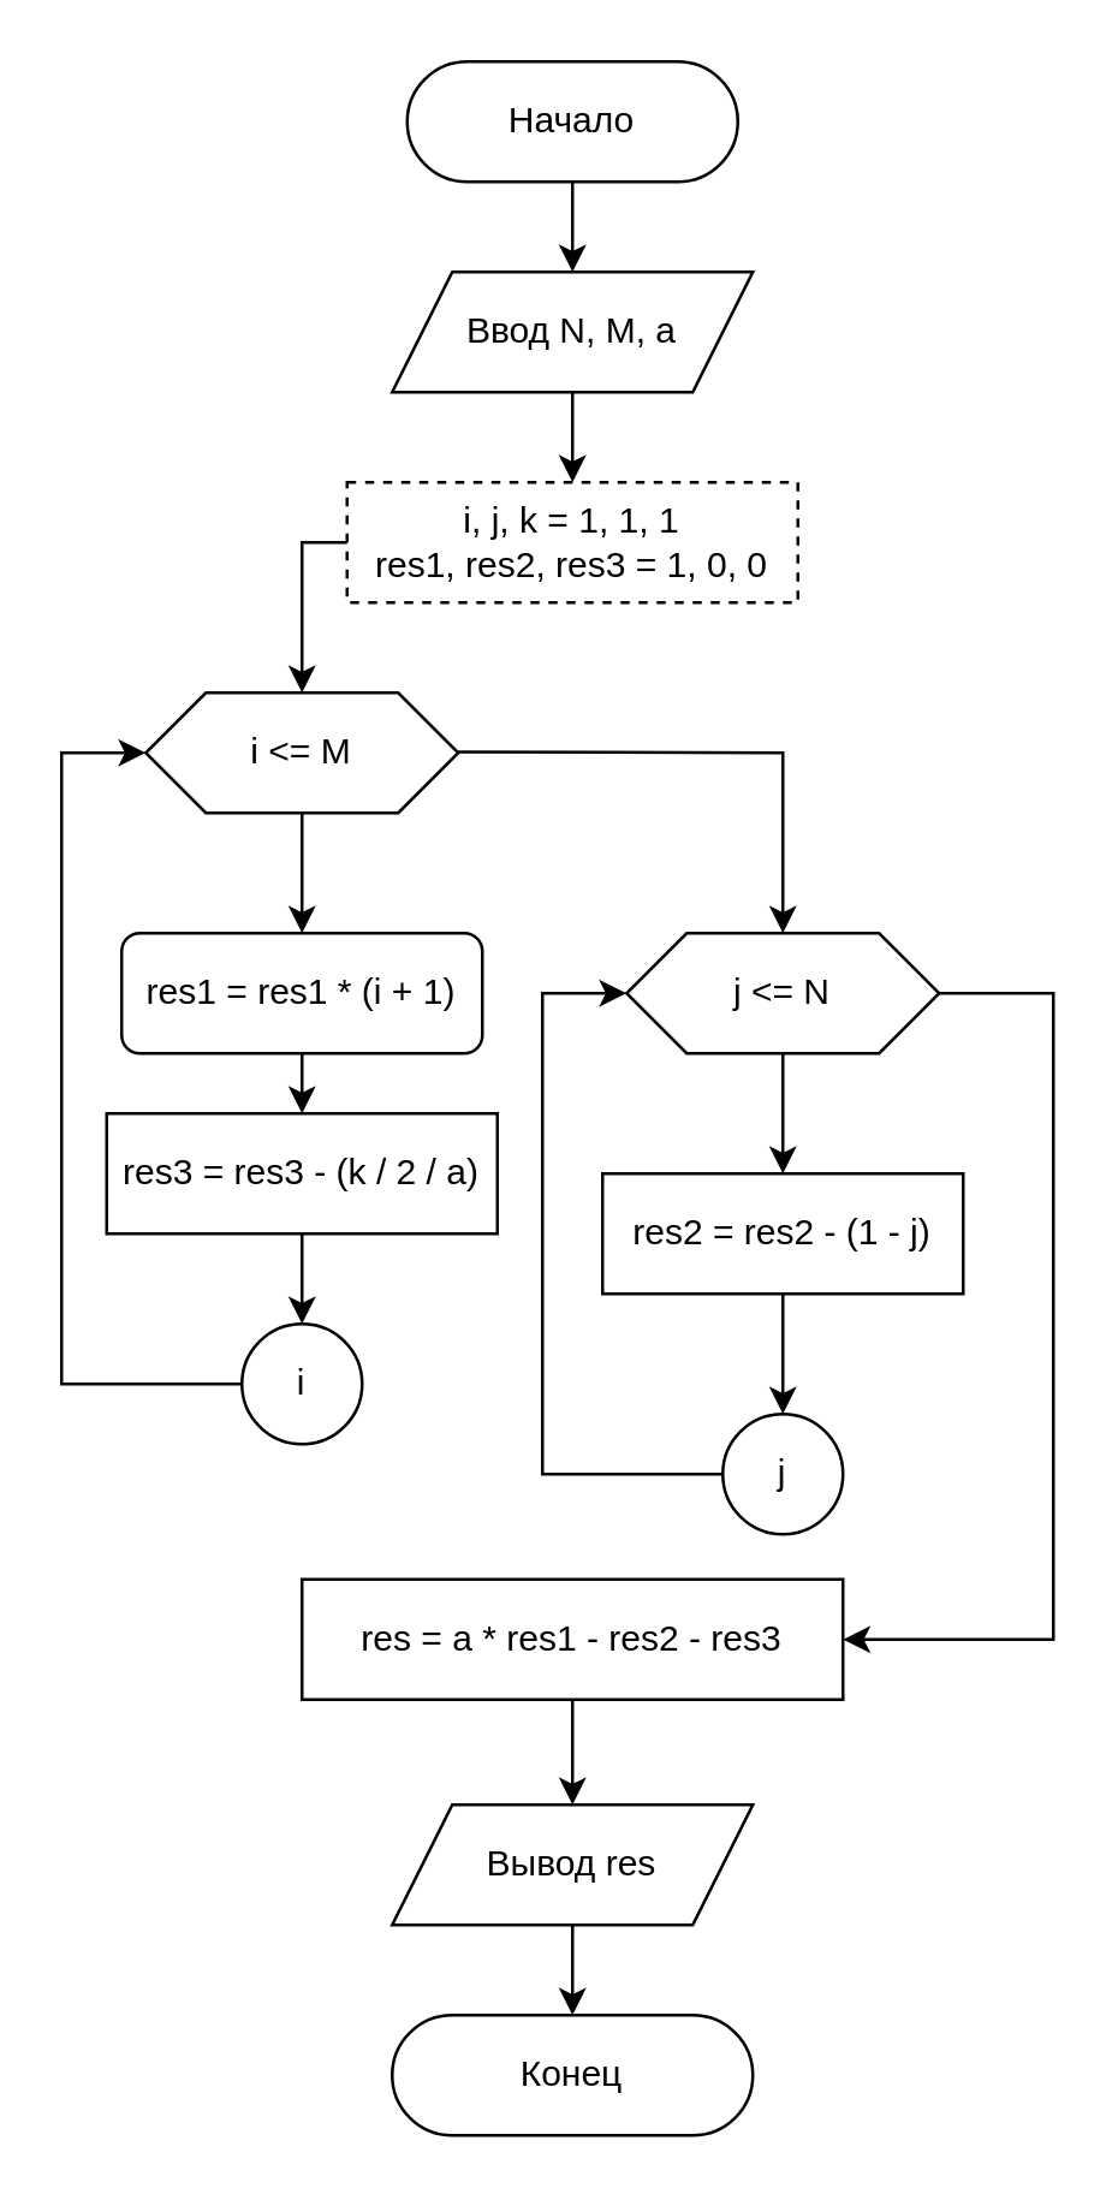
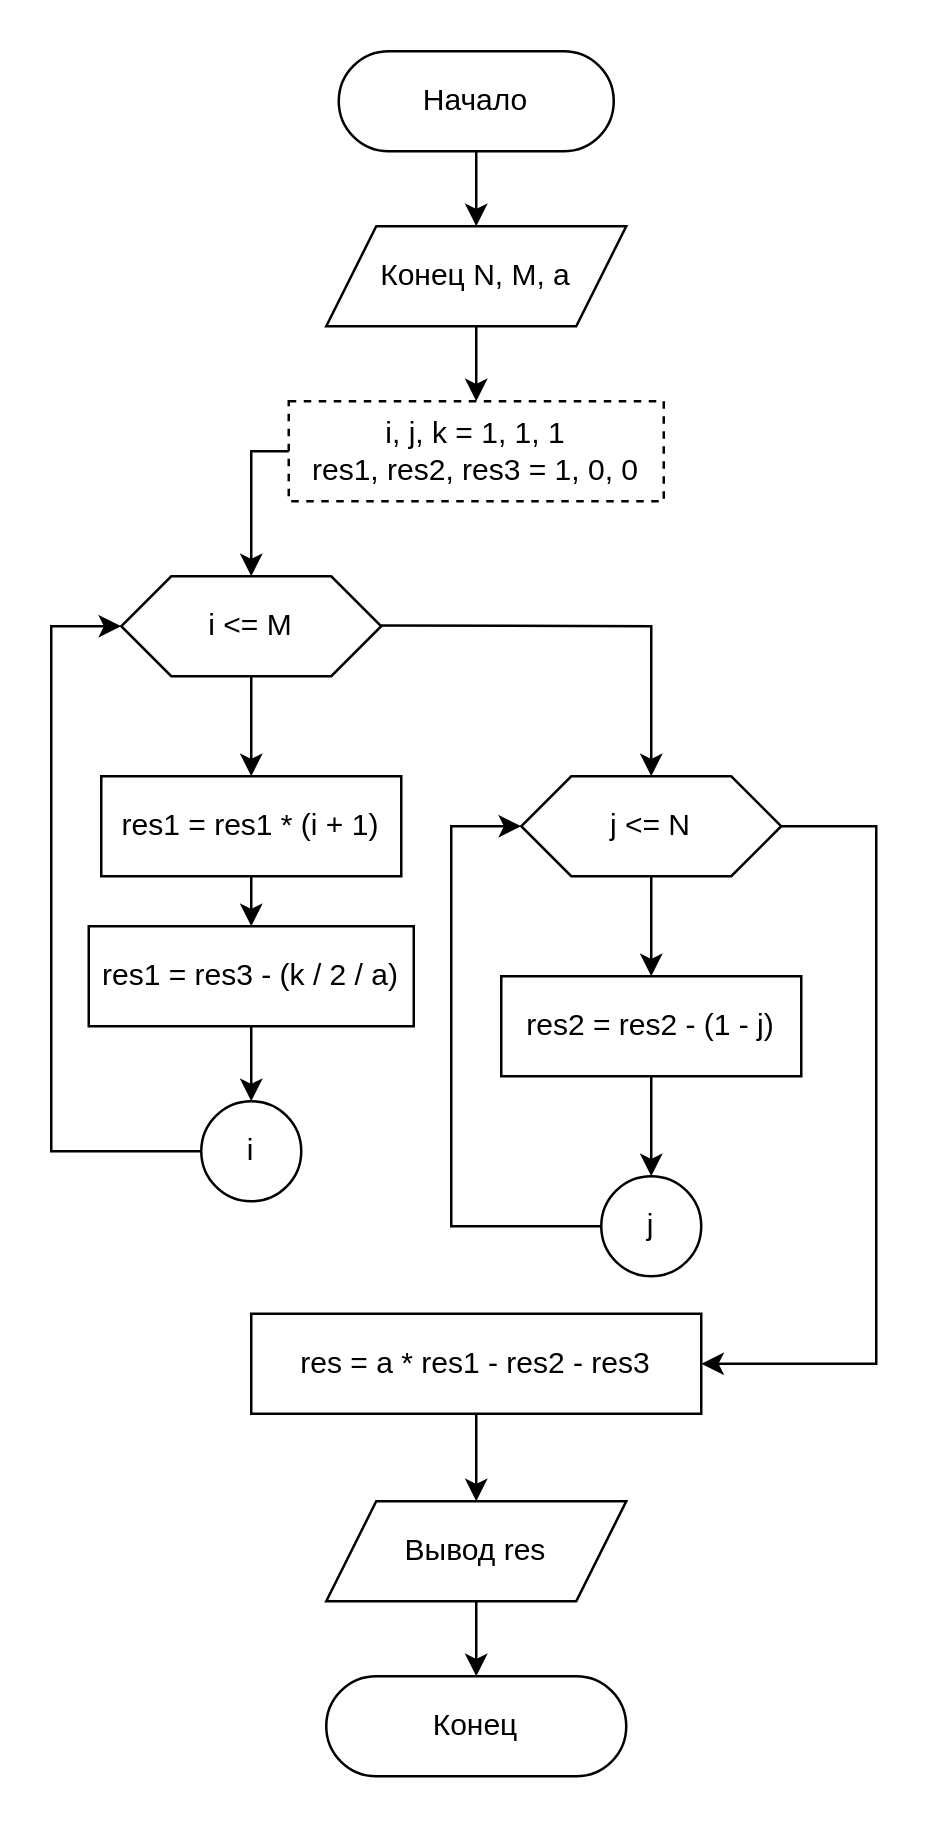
- <mxCell id="3" value="Ввод N, M, a" style="shape=parallelogram;perimeter=parallelogramPerimeter;whiteSpace=wrap;html=1;fixedSize=1;" vertex="1" parent="1"><mxGeometry x="130" y="90" width="120" height="40" as="geometry" /></mxCell>
+ <mxCell id="3" value="Конец N, M, a" style="shape=parallelogram;perimeter=parallelogramPerimeter;whiteSpace=wrap;html=1;fixedSize=1;" vertex="1" parent="1"><mxGeometry x="130" y="90" width="120" height="40" as="geometry" /></mxCell>
- <mxCell id="6" value="res1 = res1 * (i + 1)" style="whiteSpace=wrap;html=1;rounded=1;" vertex="1" parent="1"><mxGeometry x="40" y="310" width="120" height="40" as="geometry" /></mxCell>
+ <mxCell id="6" value="res1 = res1 * (i + 1)" style="rounded=0;whiteSpace=wrap;html=1;" vertex="1" parent="1"><mxGeometry x="40" y="310" width="120" height="40" as="geometry" /></mxCell>
- <mxCell id="25" value="res3 = res3 - (k / 2 / a)" style="rounded=0;whiteSpace=wrap;html=1;" vertex="1" parent="1"><mxGeometry x="35" y="370" width="130" height="40" as="geometry" /></mxCell>
+ <mxCell id="25" value="res1 = res3 - (k / 2 / a)" style="rounded=0;whiteSpace=wrap;html=1;" vertex="1" parent="1"><mxGeometry x="35" y="370" width="130" height="40" as="geometry" /></mxCell>
